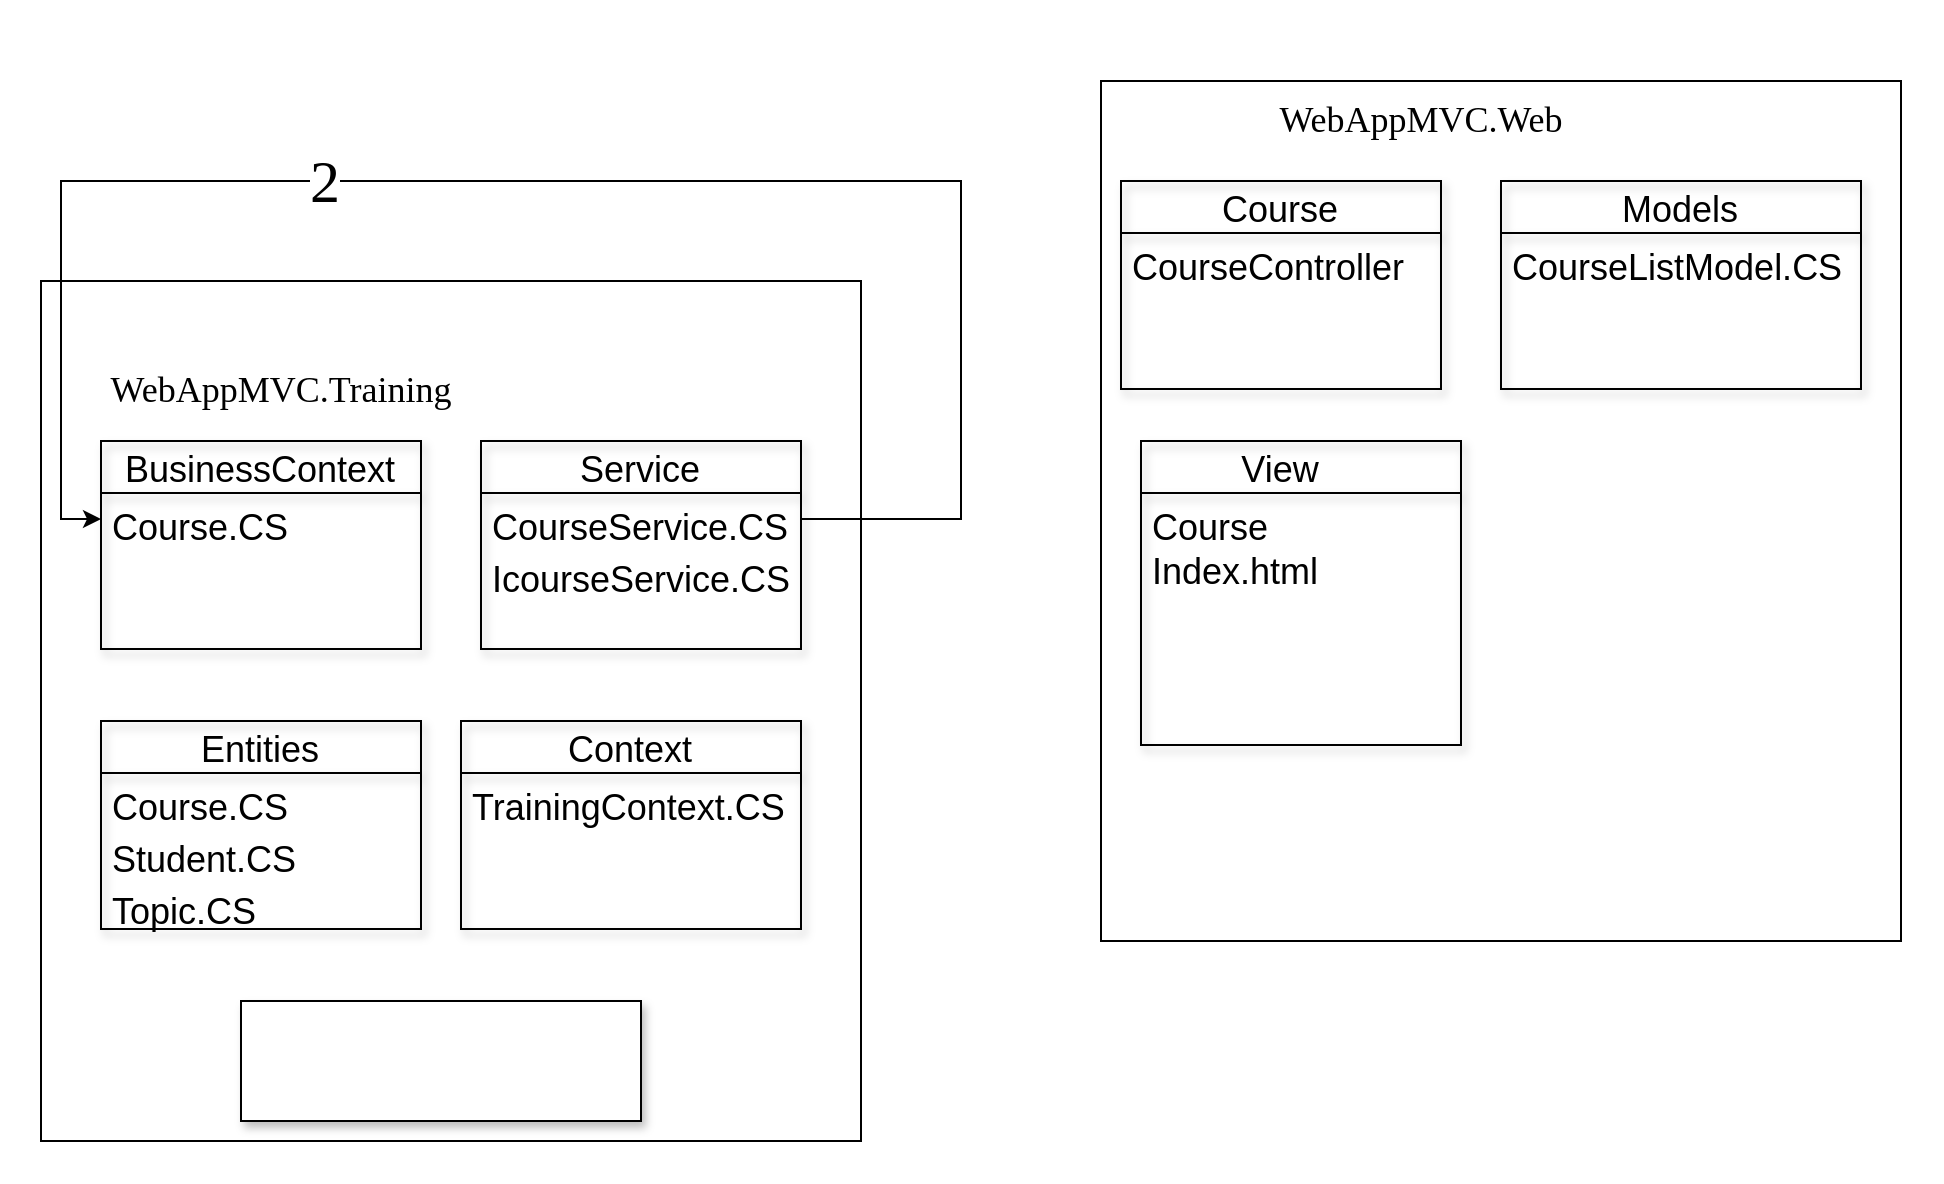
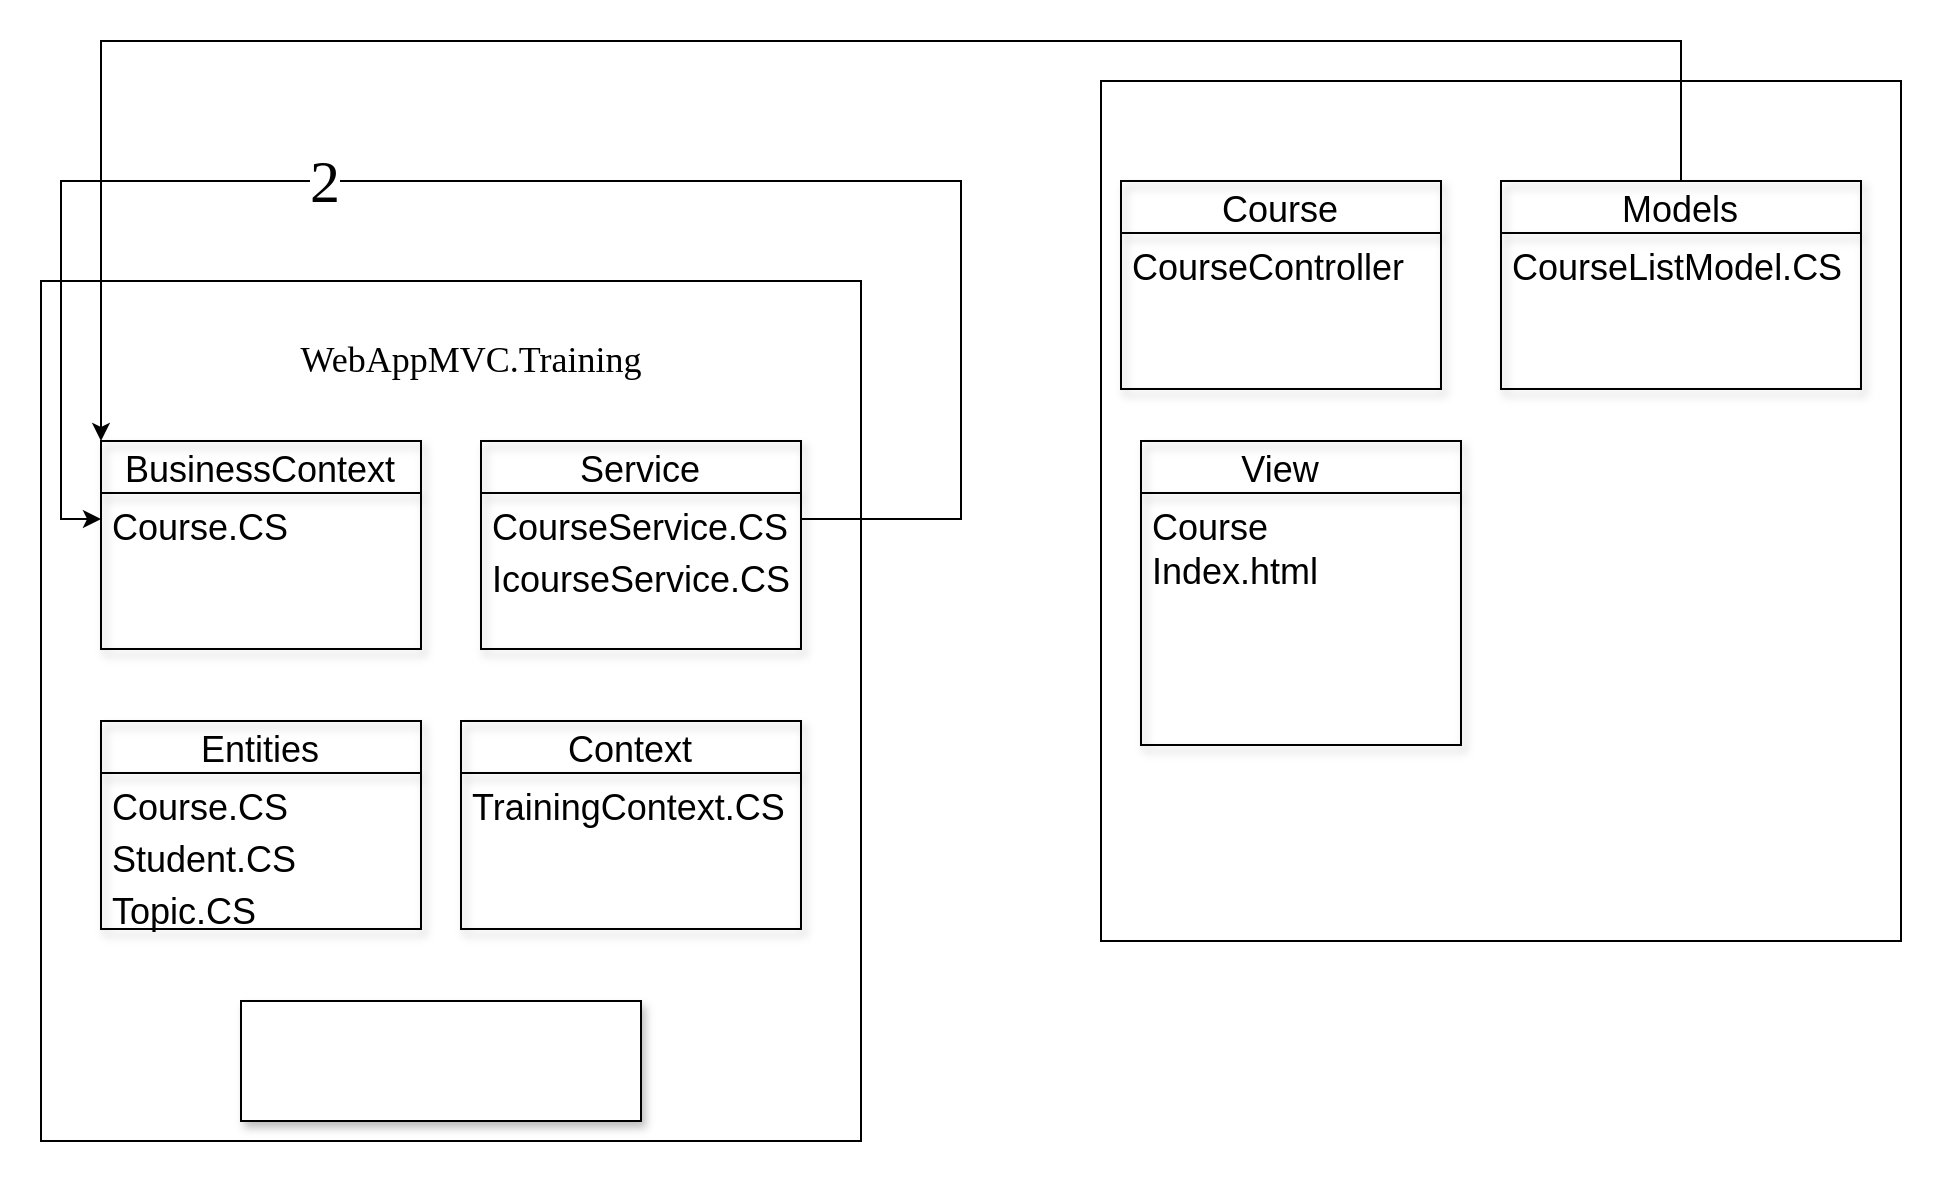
+ <mxCell id="39" style="edgeStyle=orthogonalEdgeStyle;rounded=0;orthogonalLoop=1;jettySize=auto;html=1;entryX=0;entryY=0;entryDx=0;entryDy=0;fontFamily=Times New Roman;fontSize=30;fontColor=#CC0000;" edge="1" parent="1" source="31" target="4"><mxGeometry relative="1" as="geometry"><Array as="points"><mxPoint x="840" y="20" /><mxPoint x="50" y="20" /></Array></mxGeometry></mxCell>
- <mxCell id="30" value="&lt;font style=&quot;font-size: 18px;&quot;&gt;WebAppMVC.Web&lt;/font&gt;" style="text;html=1;resizable=0;autosize=1;align=center;verticalAlign=middle;points=[];fillColor=none;strokeColor=none;rounded=0;shadow=1;fontFamily=Times New Roman;fontSize=18;" vertex="1" parent="24"><mxGeometry x="80" y="5" width="160" height="30" as="geometry" /></mxCell>
- <mxCell id="8" value="&lt;font style=&quot;font-size: 18px;&quot;&gt;WebAppMVC.Training&lt;/font&gt;" style="text;html=1;resizable=0;autosize=1;align=center;verticalAlign=middle;points=[];fillColor=none;strokeColor=none;rounded=0;shadow=1;fontFamily=Times New Roman;fontSize=18;" vertex="1" parent="2"><mxGeometry x="25" y="40" width="190" height="30" as="geometry" /></mxCell>
+ <mxCell id="8" value="&lt;font style=&quot;font-size: 18px;&quot;&gt;WebAppMVC.Training&lt;/font&gt;" style="text;html=1;resizable=0;autosize=1;align=center;verticalAlign=middle;points=[];fillColor=none;strokeColor=none;rounded=0;shadow=1;fontFamily=Times New Roman;fontSize=18;" vertex="1" parent="2"><mxGeometry x="120" y="25" width="190" height="30" as="geometry" /></mxCell>
